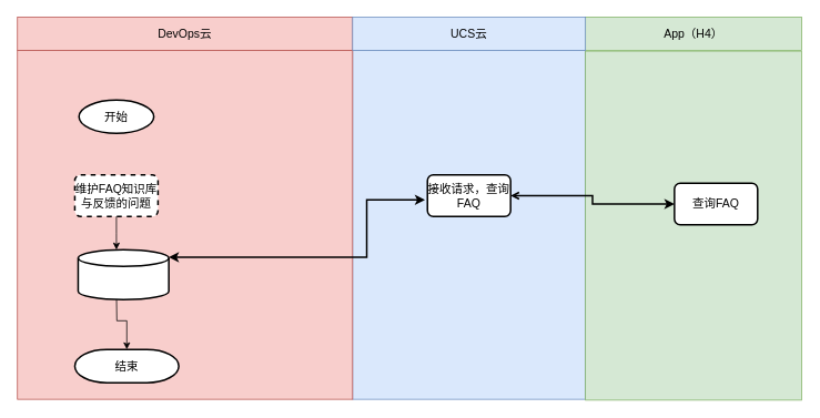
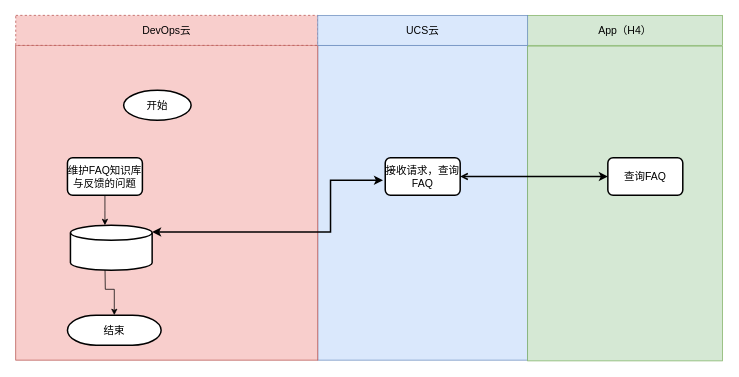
- <mxCell id="5" value="DevOps云" style="rounded=0;whiteSpace=wrap;html=1;fillColor=#f8cecc;strokeColor=#b85450;fontSize=14;" parent="1" vertex="1"><mxGeometry x="20" y="20" width="403" height="40" as="geometry" /></mxCell>
+ <mxCell id="5" value="DevOps云" style="rounded=0;whiteSpace=wrap;html=1;fillColor=#f8cecc;strokeColor=#b85450;fontSize=14;dashed=1;" parent="1" vertex="1"><mxGeometry x="20" y="20" width="403" height="40" as="geometry" /></mxCell>
- <mxCell id="6" value="开始" style="strokeWidth=2;html=1;shape=mxgraph.flowchart.start_1;whiteSpace=wrap;fontSize=14;" parent="1" vertex="1"><mxGeometry x="94" y="120" width="90" height="40" as="geometry" /></mxCell>
+ <mxCell id="6" value="开始" style="strokeWidth=2;html=1;shape=mxgraph.flowchart.start_1;whiteSpace=wrap;fontSize=14;" parent="1" vertex="1"><mxGeometry x="164" y="120" width="90" height="40" as="geometry" /></mxCell>
- <mxCell id="8" value="维护FAQ知识库与反馈的问题" style="rounded=1;whiteSpace=wrap;html=1;absoluteArcSize=1;arcSize=14;strokeWidth=2;fontSize=14;dashed=1;" parent="1" vertex="1"><mxGeometry x="89" y="210" width="100" height="50" as="geometry" /></mxCell>
+ <mxCell id="8" value="维护FAQ知识库与反馈的问题" style="rounded=1;whiteSpace=wrap;html=1;absoluteArcSize=1;arcSize=14;strokeWidth=2;fontSize=14;" parent="1" vertex="1"><mxGeometry x="89" y="210" width="100" height="50" as="geometry" /></mxCell>
- <mxCell id="11" value="查询FAQ" style="rounded=1;whiteSpace=wrap;html=1;absoluteArcSize=1;arcSize=14;strokeWidth=2;fontSize=14;" parent="1" vertex="1"><mxGeometry x="810" y="220" width="100" height="50" as="geometry" /></mxCell>
+ <mxCell id="11" value="查询FAQ" style="rounded=1;whiteSpace=wrap;html=1;absoluteArcSize=1;arcSize=14;strokeWidth=2;fontSize=14;" parent="1" vertex="1"><mxGeometry x="810" y="210" width="100" height="50" as="geometry" /></mxCell>
